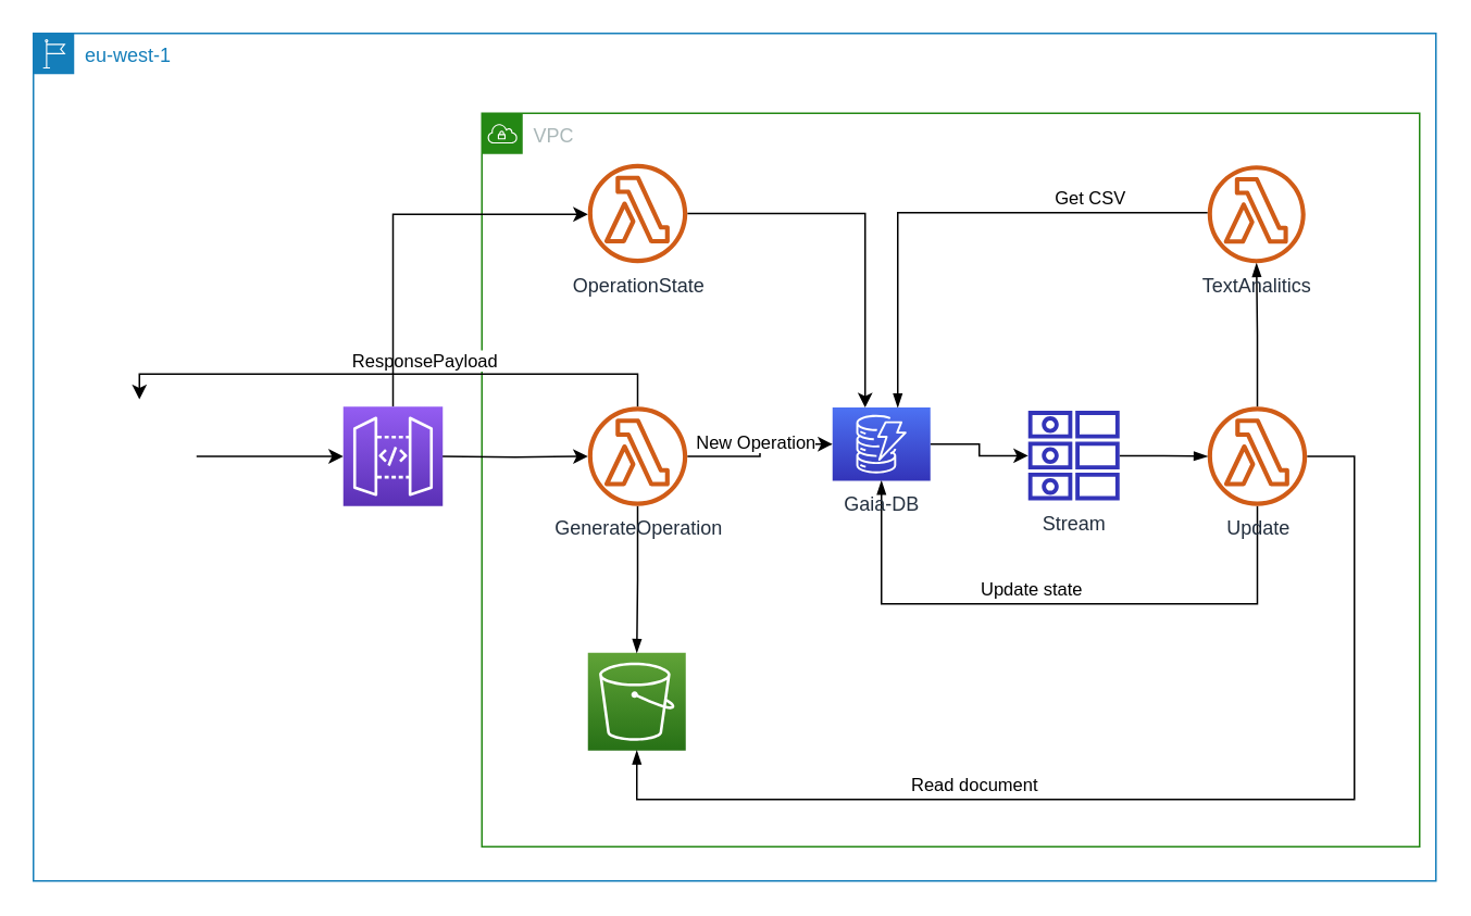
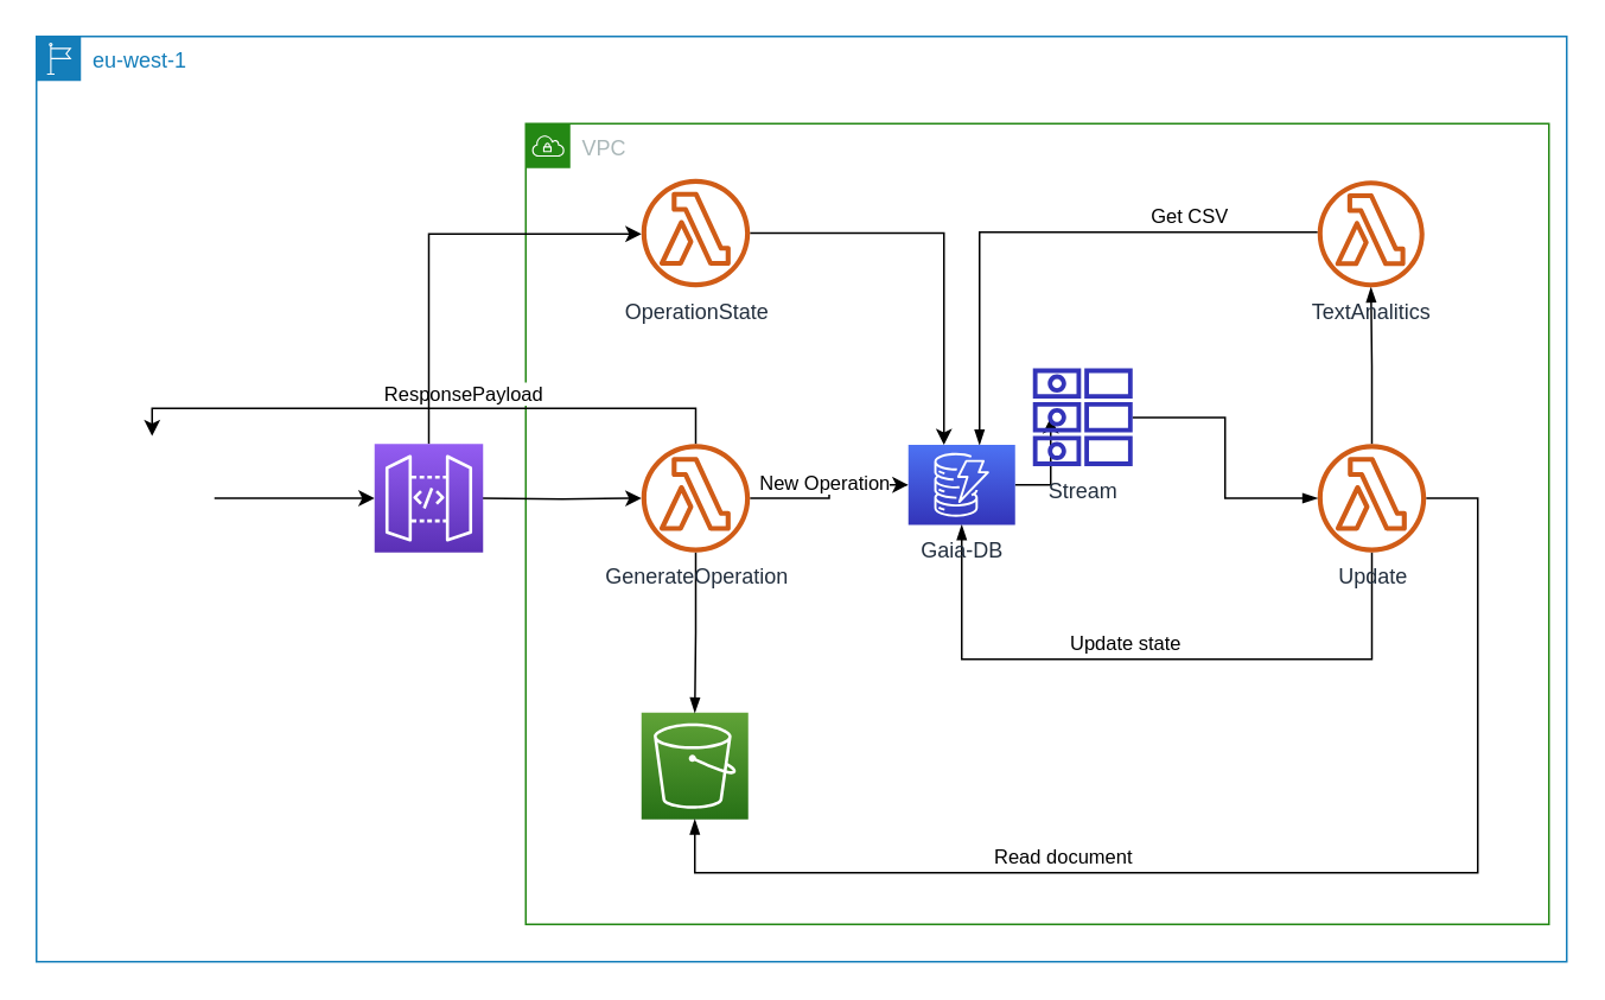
- <mxCell id="29" value="Stream" style="outlineConnect=0;fontColor=#232F3E;gradientColor=none;fillColor=#3334B9;strokeColor=none;dashed=0;verticalLabelPosition=bottom;verticalAlign=top;align=center;html=1;fontSize=12;fontStyle=0;aspect=fixed;pointerEvents=1;shape=mxgraph.aws4.attributes;" vertex="1" parent="1"><mxGeometry x="630" y="251" width="56" height="56" as="geometry" /></mxCell>
+ <mxCell id="29" value="Stream" style="outlineConnect=0;fontColor=#232F3E;gradientColor=none;fillColor=#3334B9;strokeColor=none;dashed=0;verticalLabelPosition=bottom;verticalAlign=top;align=center;html=1;fontSize=12;fontStyle=0;aspect=fixed;pointerEvents=1;shape=mxgraph.aws4.attributes;" vertex="1" parent="1"><mxGeometry x="580" y="206" width="56" height="56" as="geometry" /></mxCell>
